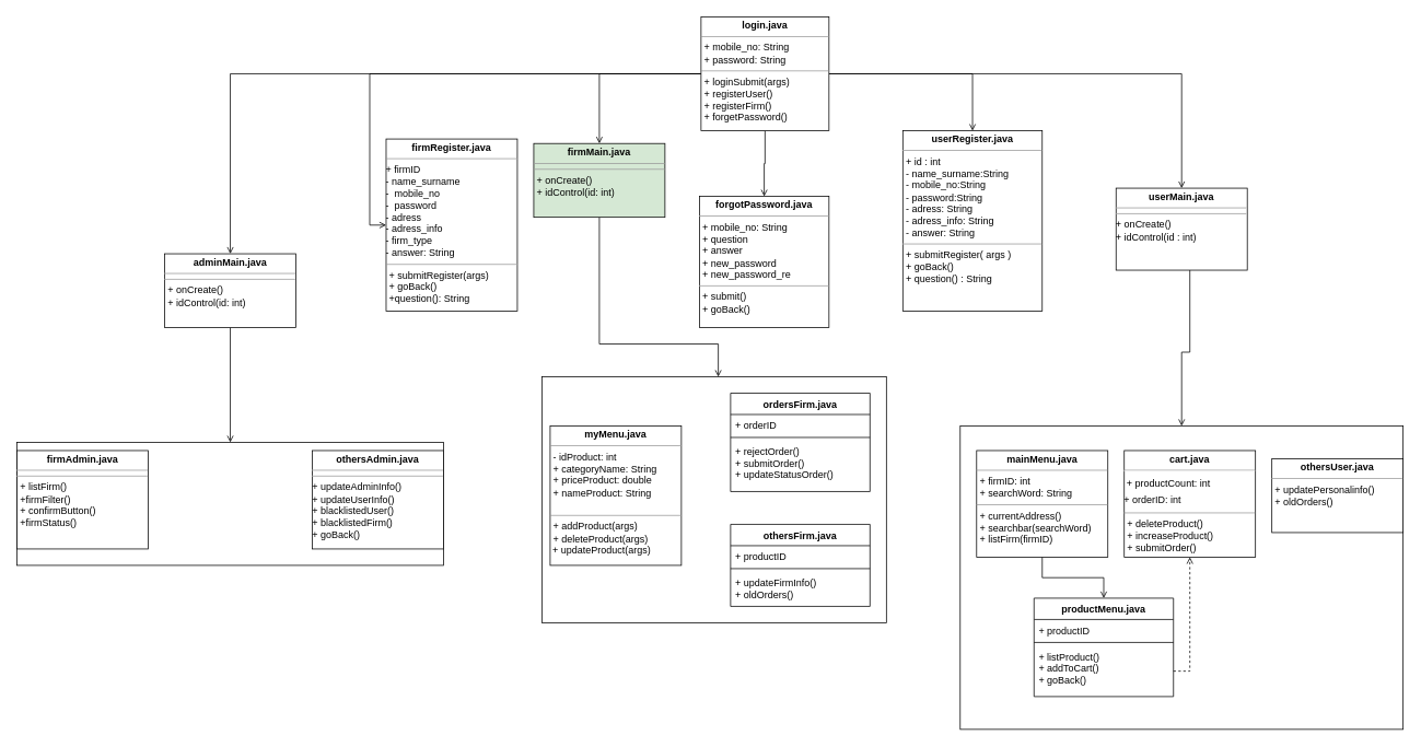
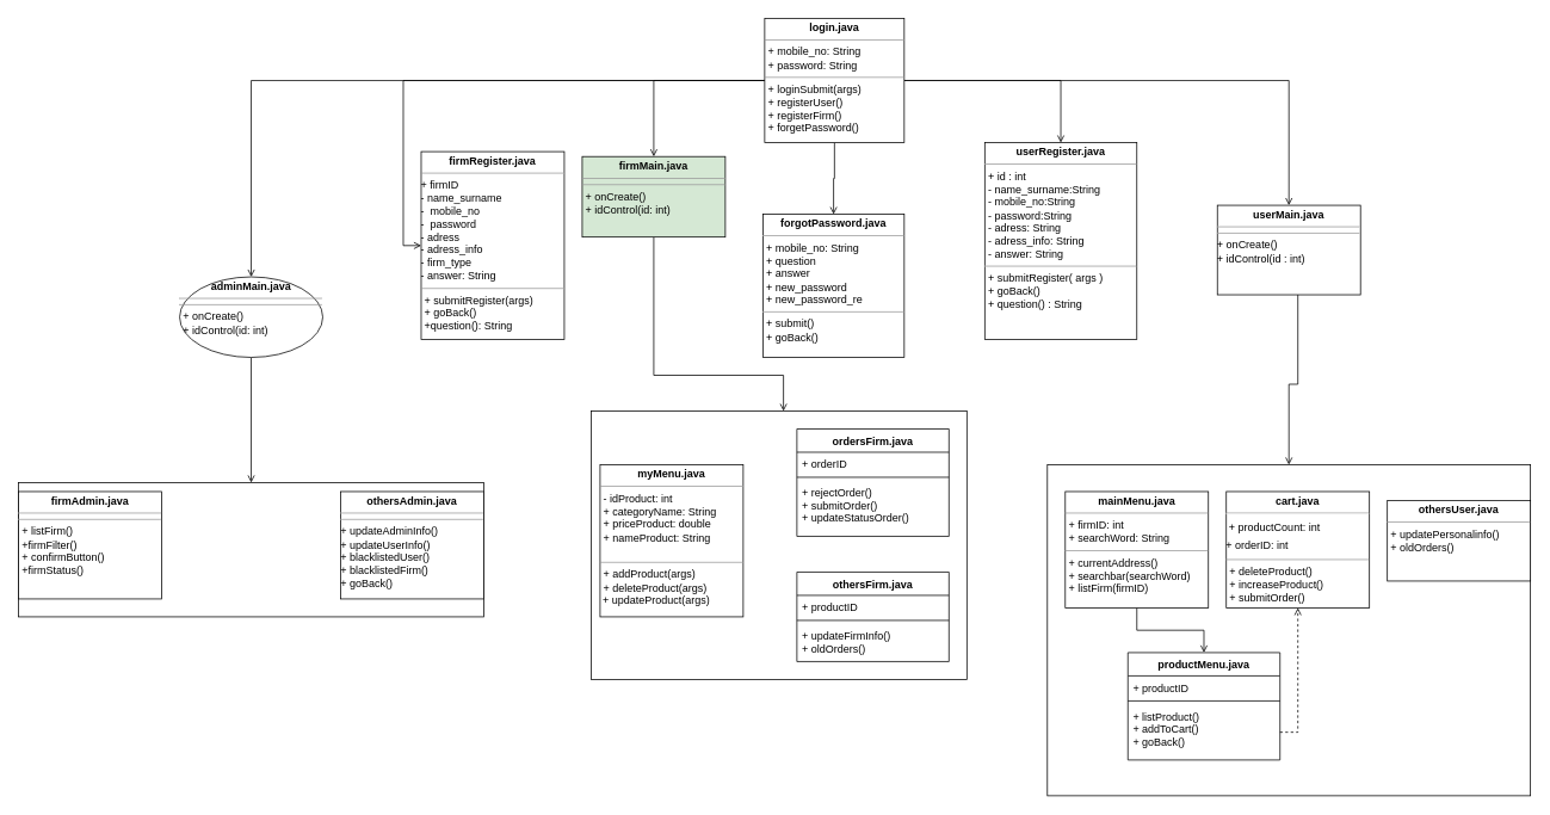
- <mxCell id="16" value="&lt;p style=&quot;margin: 0px ; margin-top: 4px ; text-align: center&quot;&gt;&lt;b&gt;adminMain.java&lt;/b&gt;&lt;/p&gt;&lt;hr size=&quot;1&quot;&gt;&lt;hr size=&quot;1&quot;&gt;&lt;p style=&quot;margin: 0px ; margin-left: 4px&quot;&gt;+ onCreate()&lt;/p&gt;&lt;p style=&quot;margin: 0px ; margin-left: 4px&quot;&gt;+ idControl(id: int)&lt;br&gt;&lt;/p&gt;" style="verticalAlign=top;align=left;overflow=fill;fontSize=12;fontFamily=Helvetica;html=1;" parent="1" vertex="1"><mxGeometry x="200" y="309" width="160" height="90" as="geometry" /></mxCell>
+ <mxCell id="16" value="&lt;p style=&quot;margin: 0px ; margin-top: 4px ; text-align: center&quot;&gt;&lt;b&gt;adminMain.java&lt;/b&gt;&lt;/p&gt;&lt;hr size=&quot;1&quot;&gt;&lt;hr size=&quot;1&quot;&gt;&lt;p style=&quot;margin: 0px ; margin-left: 4px&quot;&gt;+ onCreate()&lt;/p&gt;&lt;p style=&quot;margin: 0px ; margin-left: 4px&quot;&gt;+ idControl(id: int)&lt;br&gt;&lt;/p&gt;" style="ellipse;verticalAlign=top;align=left;overflow=fill;fontSize=12;fontFamily=Helvetica;html=1;" parent="1" vertex="1"><mxGeometry x="200" y="309" width="160" height="90" as="geometry" /></mxCell>
